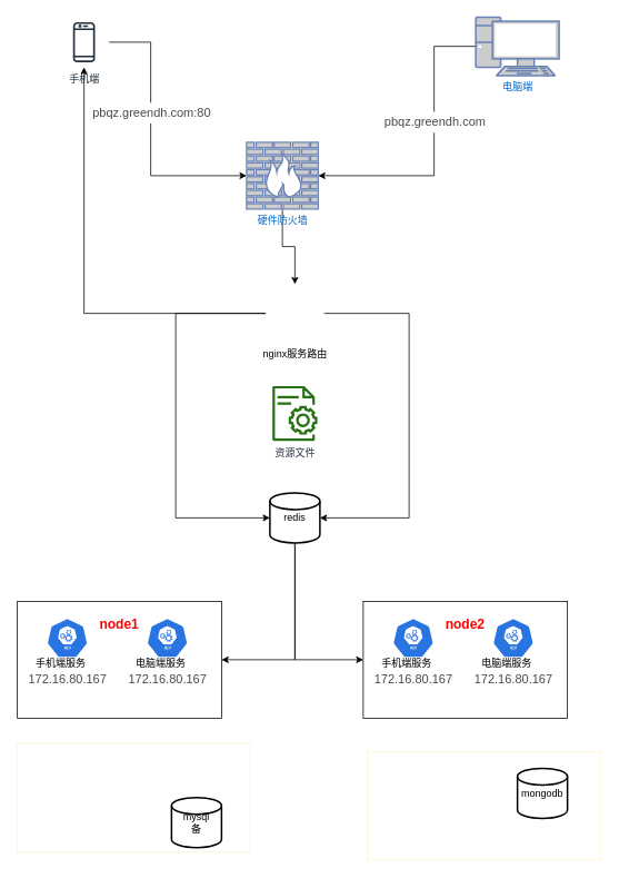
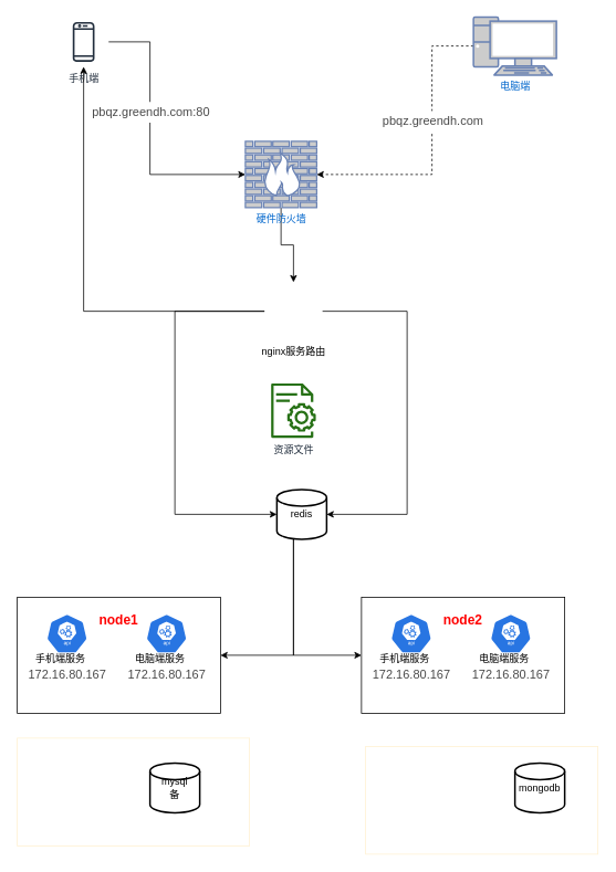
- <mxCell id="7" style="edgeStyle=orthogonalEdgeStyle;rounded=0;orthogonalLoop=1;jettySize=auto;html=1;entryX=1;entryY=0.5;entryDx=0;entryDy=0;entryPerimeter=0;" parent="1" source="9" target="15" edge="1"><mxGeometry relative="1" as="geometry"><Array as="points"><mxPoint x="520" y="55" /><mxPoint x="520" y="210" /></Array></mxGeometry></mxCell>
+ <mxCell id="7" style="edgeStyle=orthogonalEdgeStyle;rounded=0;orthogonalLoop=1;jettySize=auto;html=1;entryX=1;entryY=0.5;entryDx=0;entryDy=0;entryPerimeter=0;dashed=1;" parent="1" source="9" target="15" edge="1"><mxGeometry relative="1" as="geometry"><Array as="points"><mxPoint x="520" y="55" /><mxPoint x="520" y="210" /></Array></mxGeometry></mxCell>
- <mxCell id="22" value="redis" style="strokeWidth=2;html=1;shape=mxgraph.flowchart.database;whiteSpace=wrap;" parent="1" vertex="1"><mxGeometry x="323" y="590" width="60" height="60" as="geometry" /></mxCell>
+ <mxCell id="22" value="redis" style="strokeWidth=2;html=1;shape=mxgraph.flowchart.database;whiteSpace=wrap;" parent="1" vertex="1"><mxGeometry x="333" y="590" width="60" height="60" as="geometry" /></mxCell>
- <mxCell id="24" value="mysql&lt;br&gt;备" style="strokeWidth=2;html=1;shape=mxgraph.flowchart.database;whiteSpace=wrap;" vertex="1" parent="1"><mxGeometry x="205" y="955" width="60" height="60" as="geometry" /></mxCell>
+ <mxCell id="24" value="mysql&lt;br&gt;备" style="strokeWidth=2;html=1;shape=mxgraph.flowchart.database;whiteSpace=wrap;" vertex="1" parent="1"><mxGeometry x="180" y="920" width="60" height="60" as="geometry" /></mxCell>
